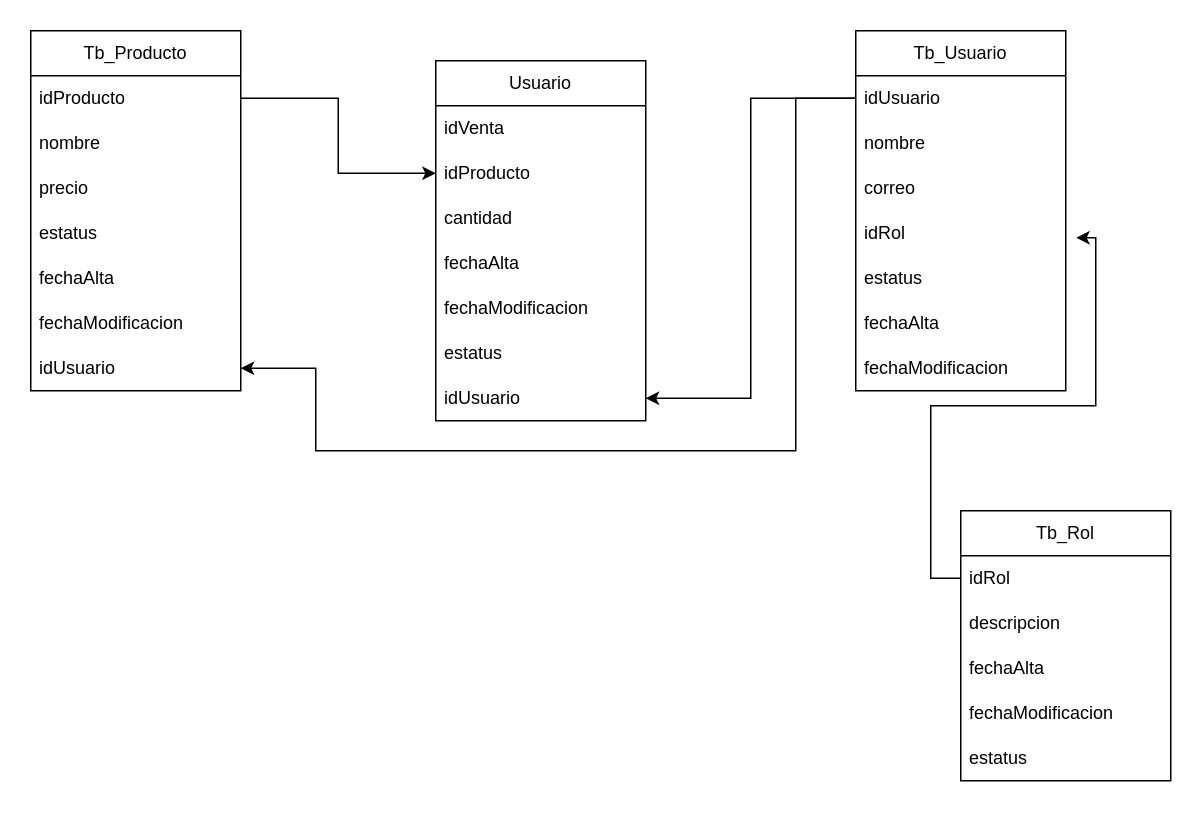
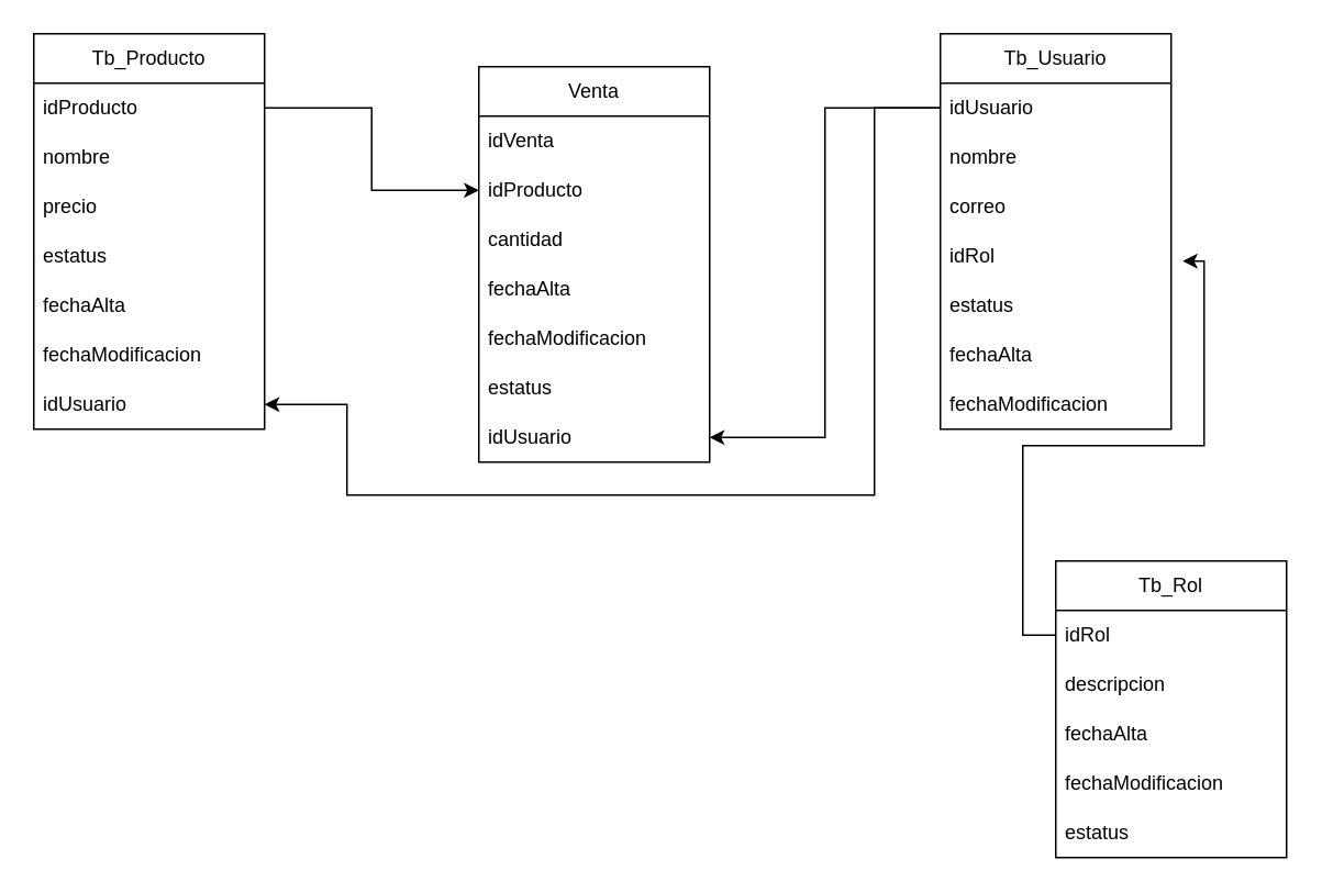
- <mxCell id="25" value="Usuario" style="swimlane;fontStyle=0;childLayout=stackLayout;horizontal=1;startSize=30;horizontalStack=0;resizeParent=1;resizeParentMax=0;resizeLast=0;collapsible=1;marginBottom=0;whiteSpace=wrap;html=1;" vertex="1" parent="1"><mxGeometry x="290" y="40" width="140" height="240" as="geometry" /></mxCell>
+ <mxCell id="25" value="Venta" style="swimlane;fontStyle=0;childLayout=stackLayout;horizontal=1;startSize=30;horizontalStack=0;resizeParent=1;resizeParentMax=0;resizeLast=0;collapsible=1;marginBottom=0;whiteSpace=wrap;html=1;" vertex="1" parent="1"><mxGeometry x="290" y="40" width="140" height="240" as="geometry" /></mxCell>
